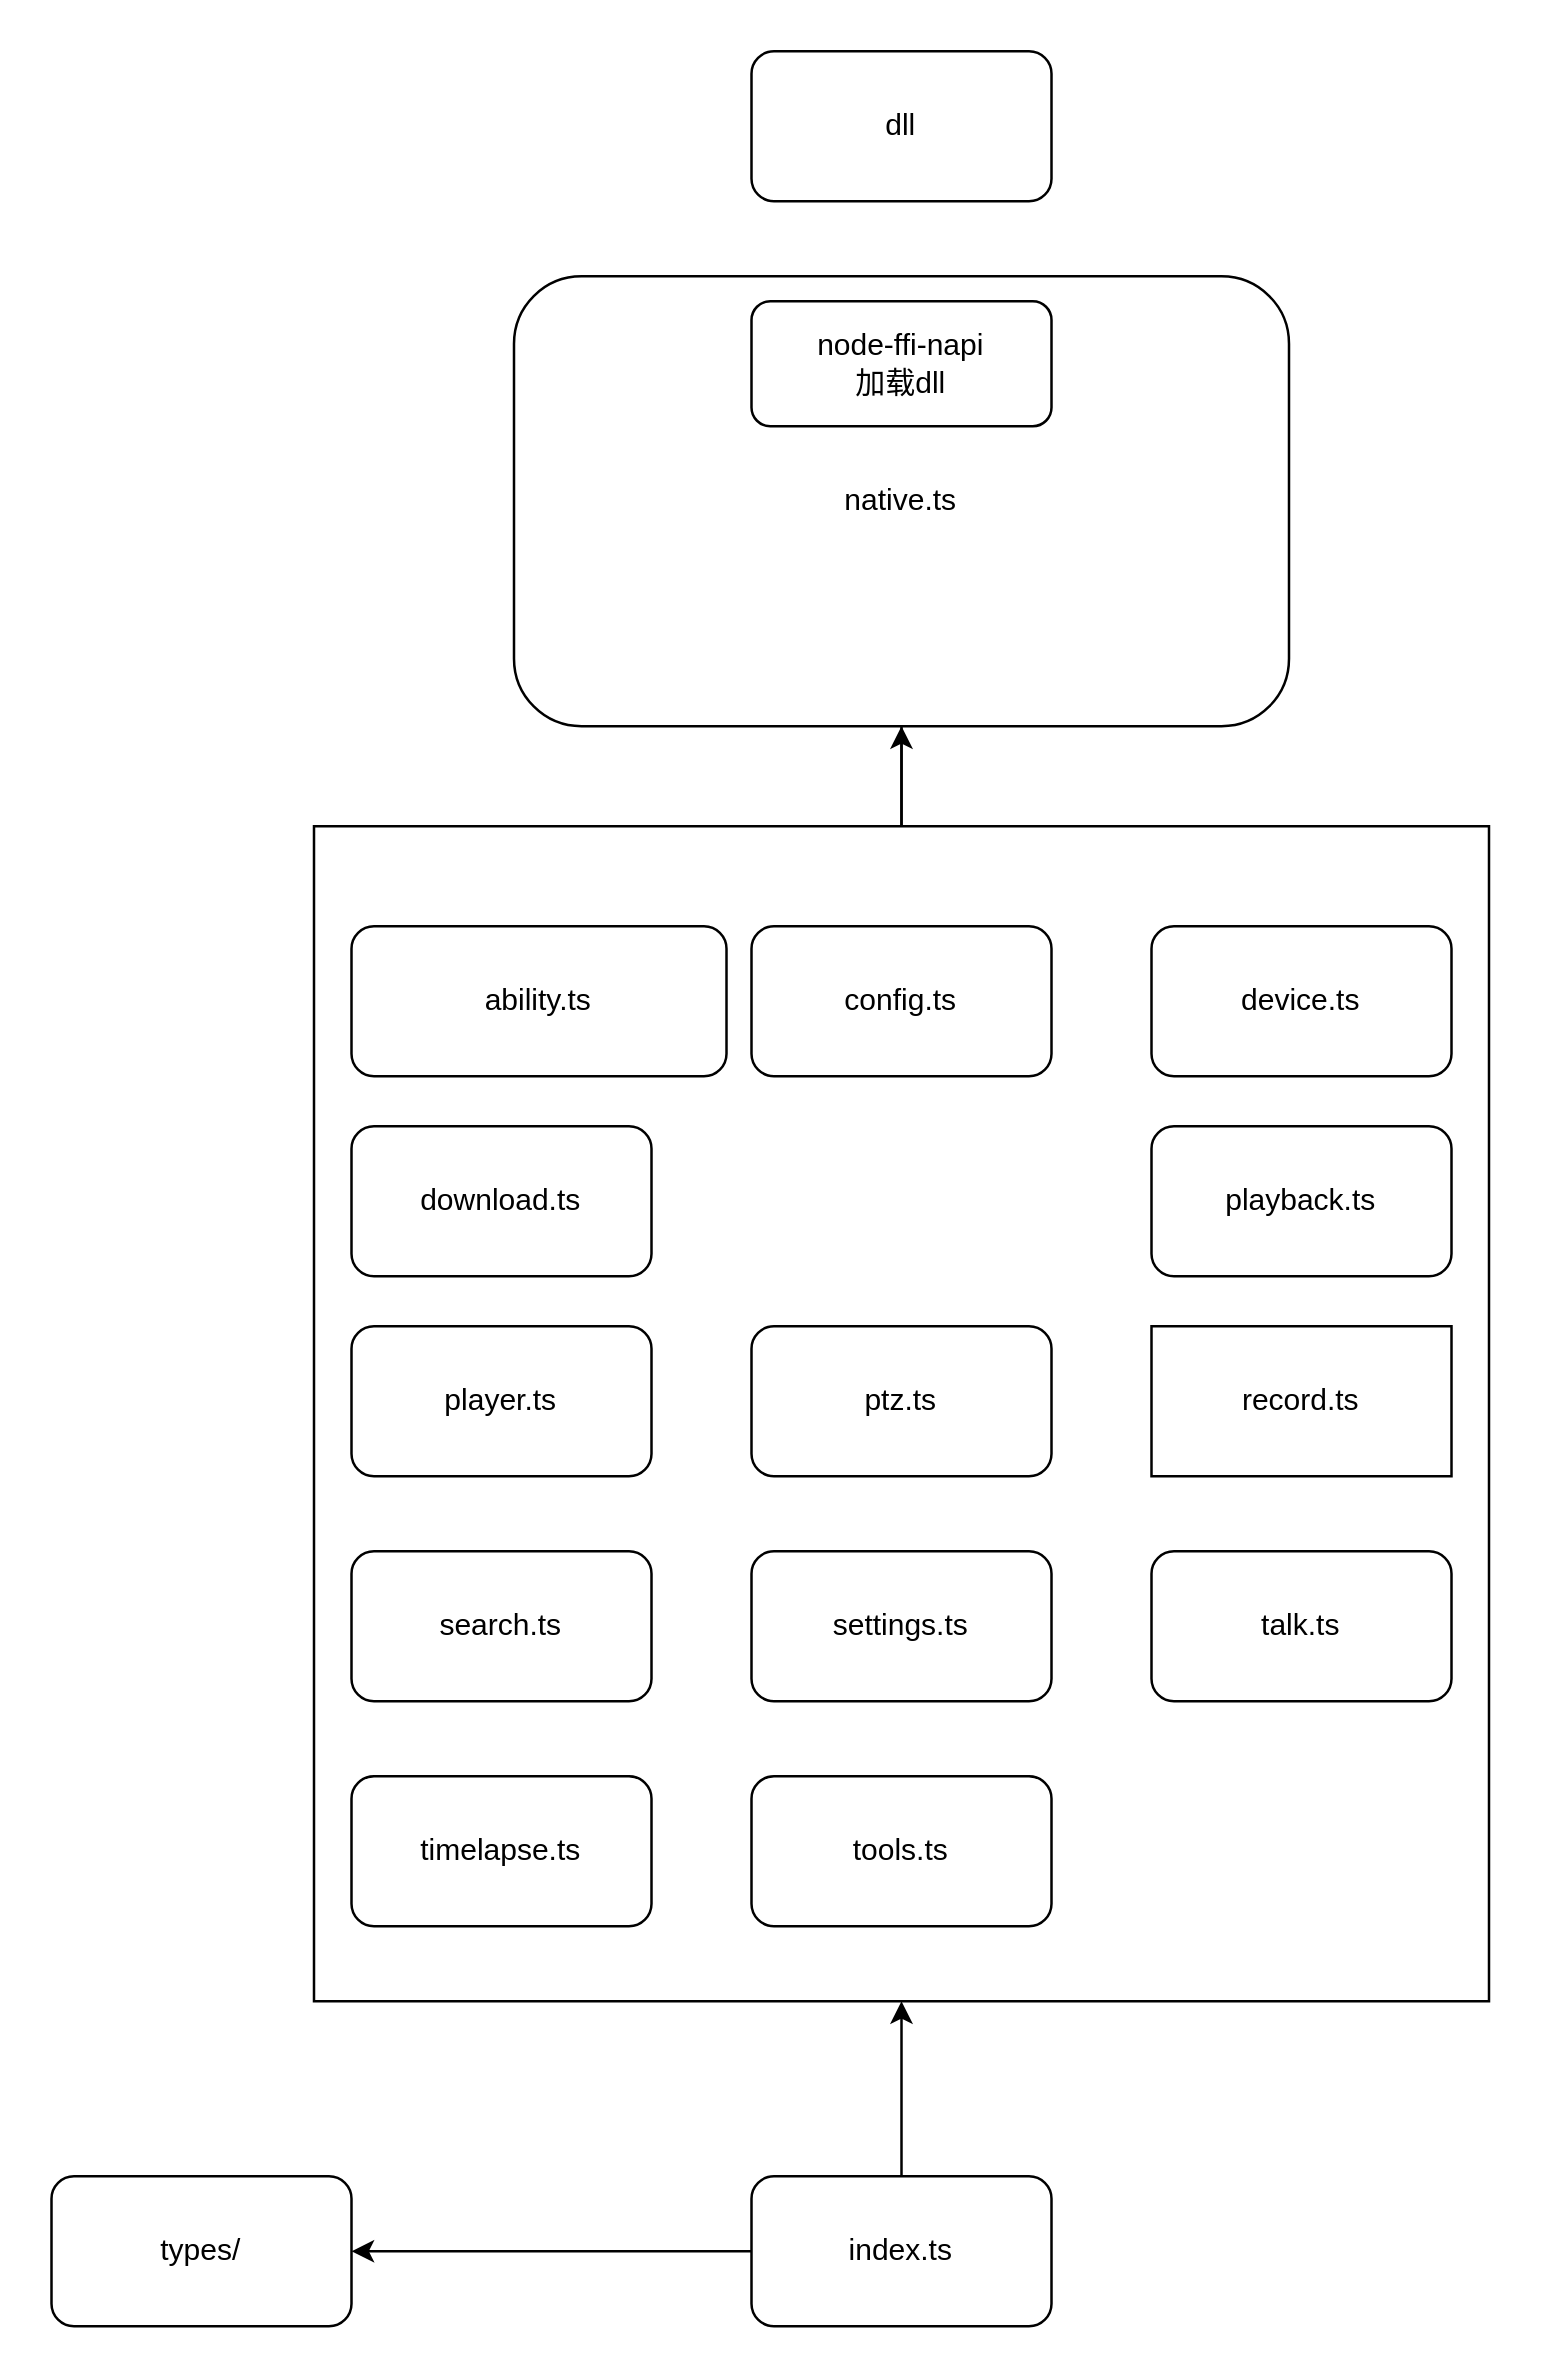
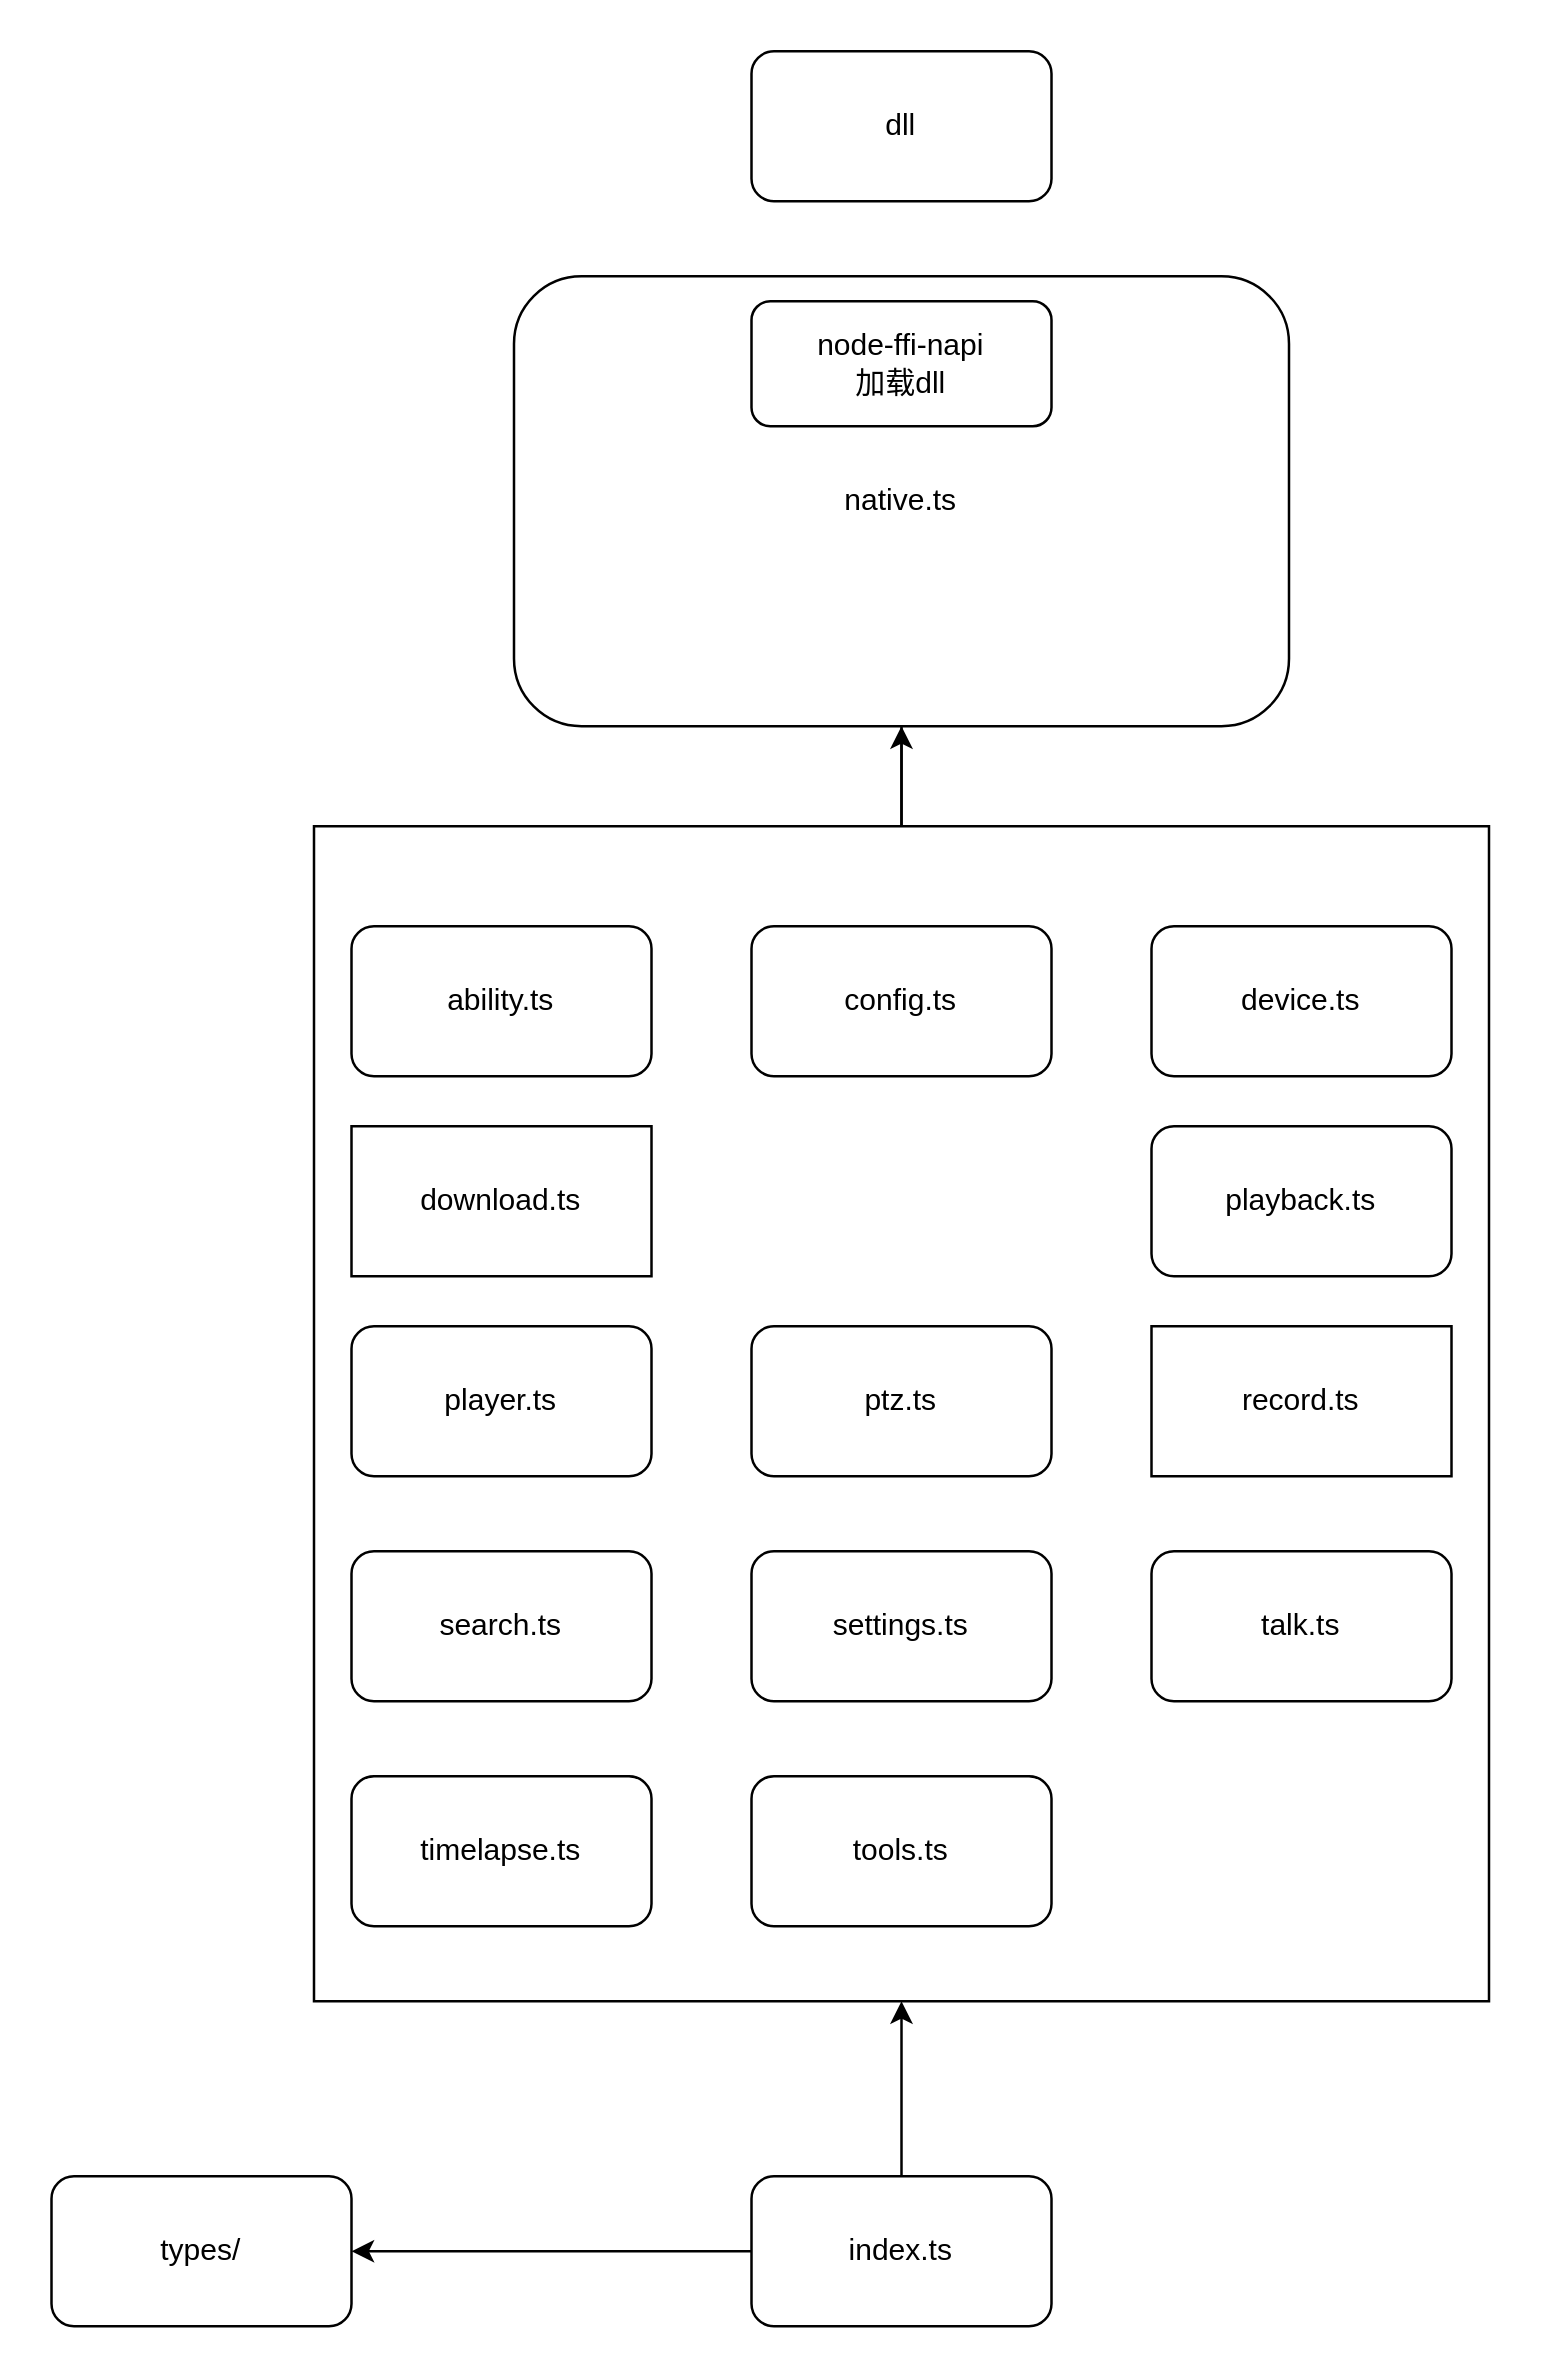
- <mxCell id="7" value="ability.ts" style="rounded=1;whiteSpace=wrap;html=1;" parent="1" vertex="1"><mxGeometry x="140" y="370" width="150" height="60" as="geometry" /></mxCell>
+ <mxCell id="7" value="ability.ts" style="rounded=1;whiteSpace=wrap;html=1;" parent="1" vertex="1"><mxGeometry x="140" y="370" width="120" height="60" as="geometry" /></mxCell>
- <mxCell id="10" value="download.ts" style="rounded=1;whiteSpace=wrap;html=1;" parent="1" vertex="1"><mxGeometry x="140" y="450" width="120" height="60" as="geometry" /></mxCell>
+ <mxCell id="10" value="download.ts" style="whiteSpace=wrap;html=1;rounded=0;" parent="1" vertex="1"><mxGeometry x="140" y="450" width="120" height="60" as="geometry" /></mxCell>
